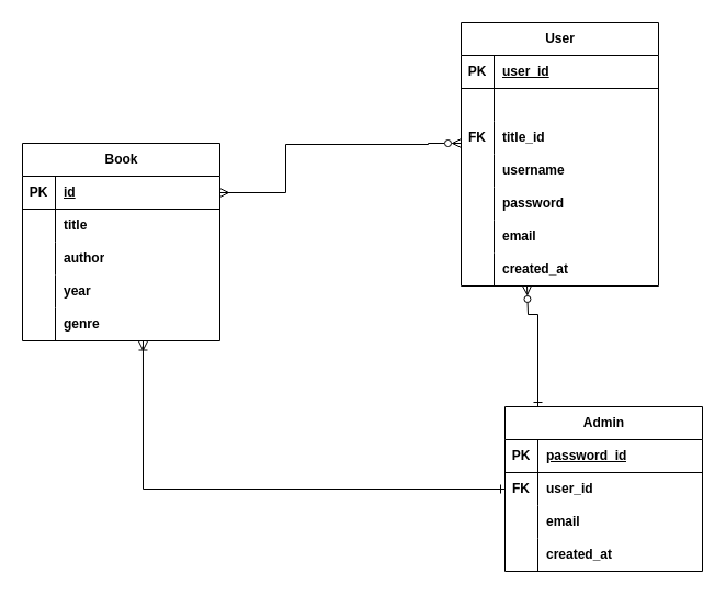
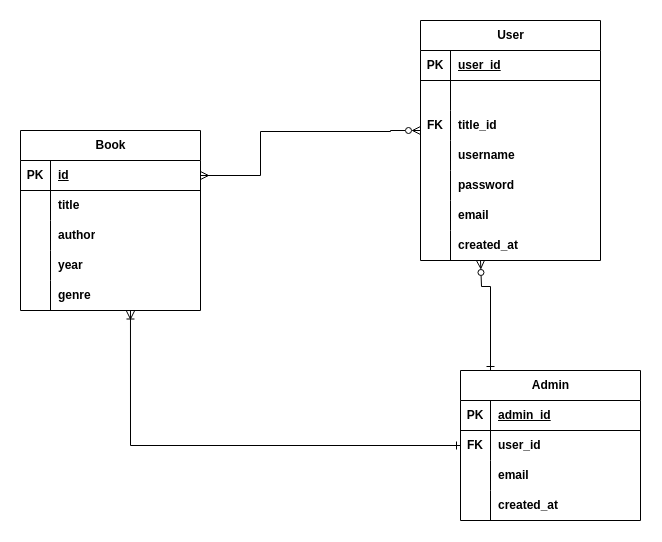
- <mxCell id="44" value="password_id" style="shape=partialRectangle;connectable=0;fillColor=none;top=0;left=0;bottom=0;right=0;align=left;spacingLeft=6;fontStyle=5;overflow=hidden;whiteSpace=wrap;html=1;" parent="42" vertex="1"><mxGeometry x="30" width="150" height="30" as="geometry"><mxRectangle width="150" height="30" as="alternateBounds" /></mxGeometry></mxCell>
+ <mxCell id="44" value="admin_id" style="shape=partialRectangle;connectable=0;fillColor=none;top=0;left=0;bottom=0;right=0;align=left;spacingLeft=6;fontStyle=5;overflow=hidden;whiteSpace=wrap;html=1;" parent="42" vertex="1"><mxGeometry x="30" width="150" height="30" as="geometry"><mxRectangle width="150" height="30" as="alternateBounds" /></mxGeometry></mxCell>
